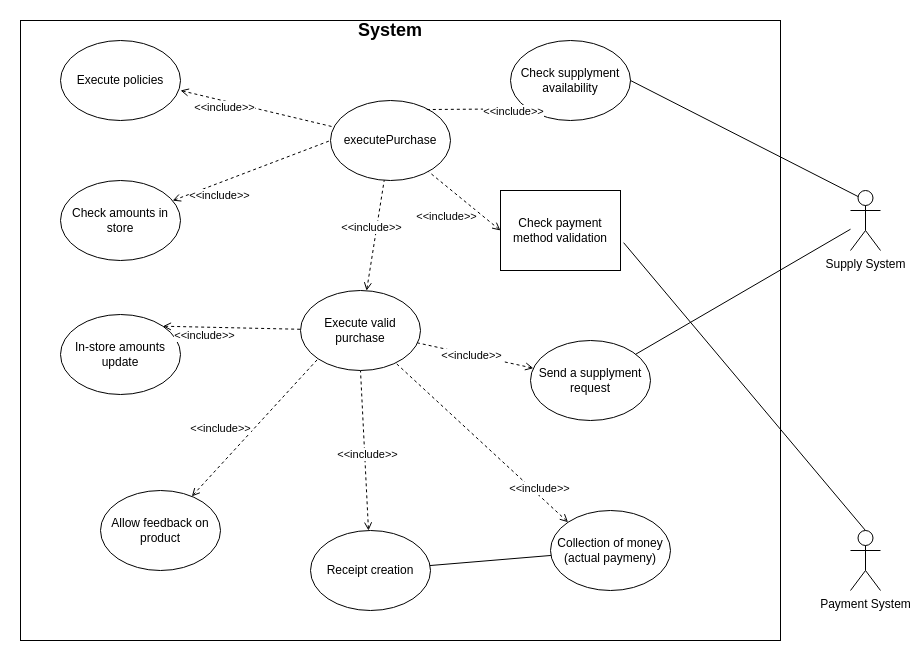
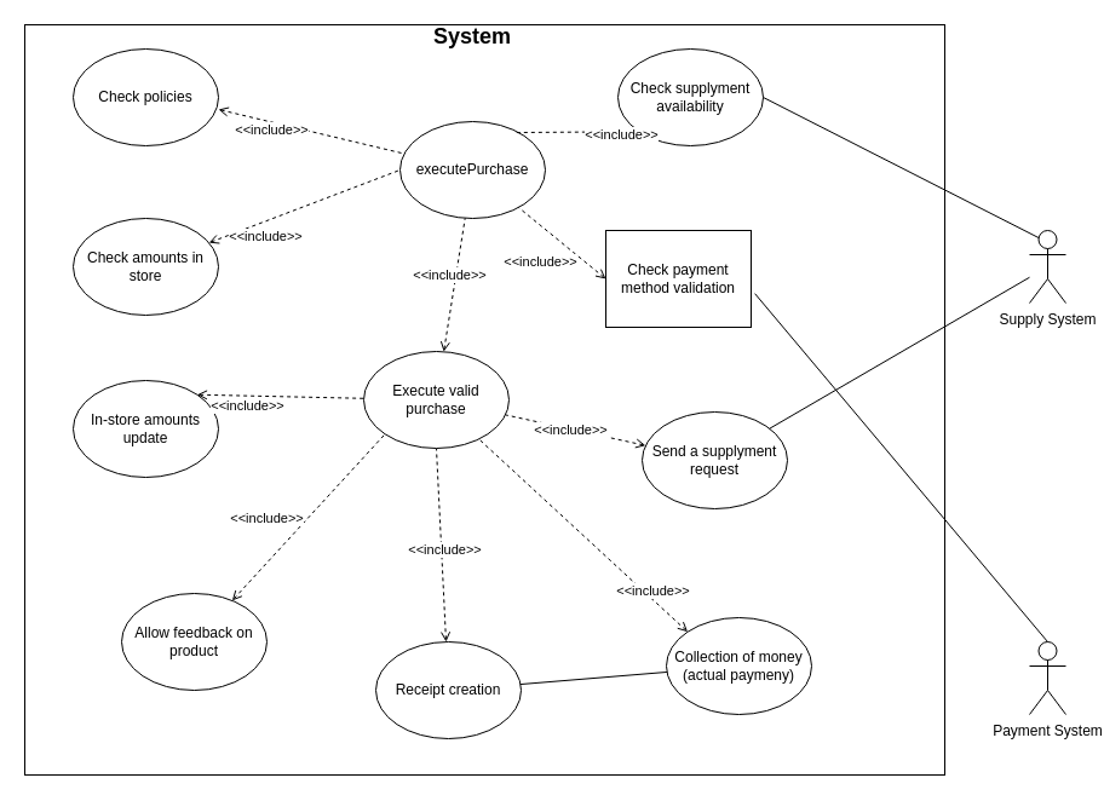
- <mxCell id="6" value="Execute policies" style="ellipse;whiteSpace=wrap;html=1;" vertex="1" parent="1"><mxGeometry x="60" y="40" width="120" height="80" as="geometry" /></mxCell>
+ <mxCell id="6" value="Check policies" style="ellipse;whiteSpace=wrap;html=1;" vertex="1" parent="1"><mxGeometry x="60" y="40" width="120" height="80" as="geometry" /></mxCell>
